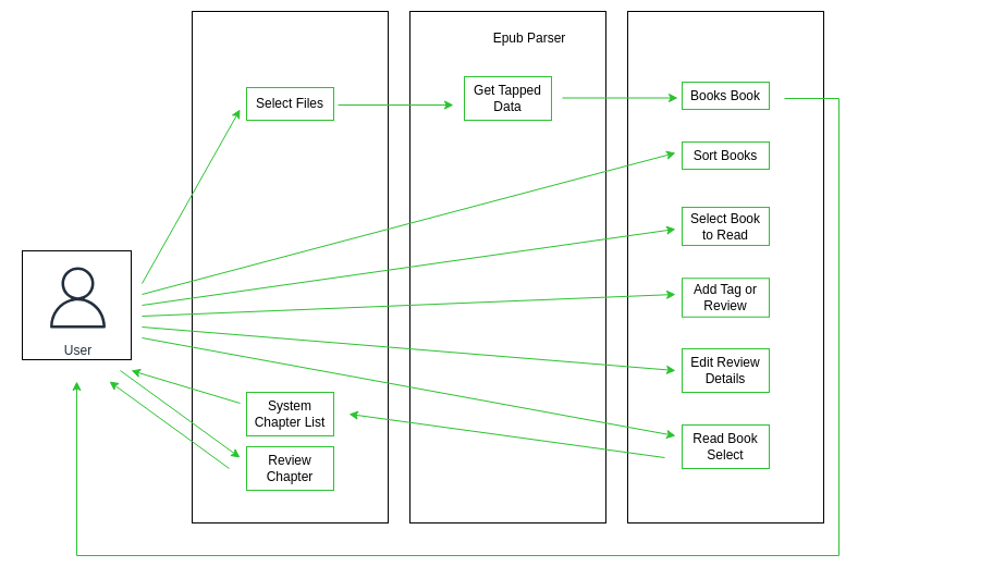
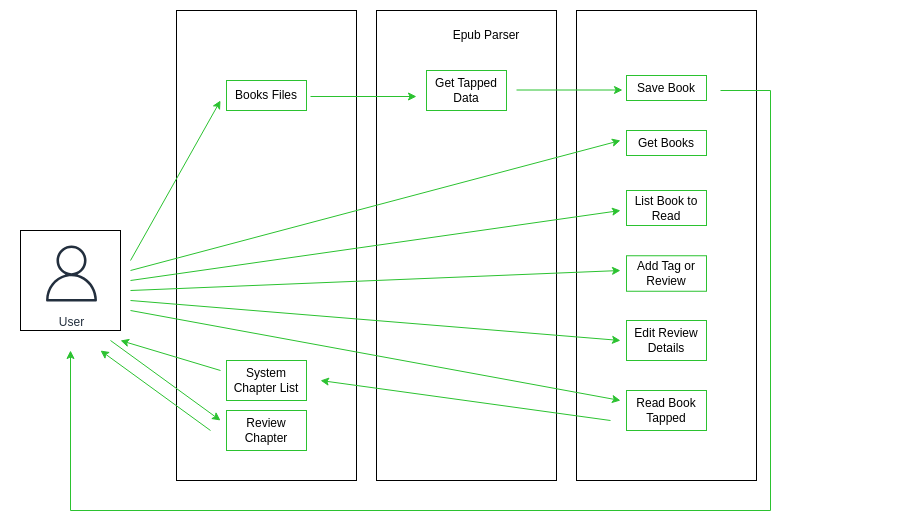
- <mxCell id="12" value="Books Book" style="text;strokeColor=#2BC230;fillColor=none;align=center;verticalAlign=middle;spacingLeft=4;spacingRight=4;overflow=hidden;points=[[0,0.5],[1,0.5]];portConstraint=eastwest;rotatable=0;whiteSpace=wrap;html=1;" vertex="1" parent="1"><mxGeometry x="626" y="75" width="80" height="25" as="geometry" /></mxCell>
+ <mxCell id="12" value="Save Book" style="text;strokeColor=#2BC230;fillColor=none;align=center;verticalAlign=middle;spacingLeft=4;spacingRight=4;overflow=hidden;points=[[0,0.5],[1,0.5]];portConstraint=eastwest;rotatable=0;whiteSpace=wrap;html=1;" vertex="1" parent="1"><mxGeometry x="626" y="75" width="80" height="25" as="geometry" /></mxCell>
- <mxCell id="8" value="Select Files" style="text;strokeColor=#2BC230;fillColor=none;align=center;verticalAlign=middle;spacingLeft=4;spacingRight=4;overflow=hidden;points=[[0,0.5],[1,0.5]];portConstraint=eastwest;rotatable=0;whiteSpace=wrap;html=1;" vertex="1" parent="1"><mxGeometry x="226" y="80" width="80" height="30" as="geometry" /></mxCell>
+ <mxCell id="8" value="Books Files" style="text;strokeColor=#2BC230;fillColor=none;align=center;verticalAlign=middle;spacingLeft=4;spacingRight=4;overflow=hidden;points=[[0,0.5],[1,0.5]];portConstraint=eastwest;rotatable=0;whiteSpace=wrap;html=1;" vertex="1" parent="1"><mxGeometry x="226" y="80" width="80" height="30" as="geometry" /></mxCell>
- <mxCell id="13" value="Sort Books" style="text;strokeColor=#2BC230;fillColor=none;align=center;verticalAlign=middle;spacingLeft=4;spacingRight=4;overflow=hidden;points=[[0,0.5],[1,0.5]];portConstraint=eastwest;rotatable=0;whiteSpace=wrap;html=1;" vertex="1" parent="1"><mxGeometry x="626" y="130" width="80" height="25" as="geometry" /></mxCell>
+ <mxCell id="13" value="Get Books" style="text;strokeColor=#2BC230;fillColor=none;align=center;verticalAlign=middle;spacingLeft=4;spacingRight=4;overflow=hidden;points=[[0,0.5],[1,0.5]];portConstraint=eastwest;rotatable=0;whiteSpace=wrap;html=1;" vertex="1" parent="1"><mxGeometry x="626" y="130" width="80" height="25" as="geometry" /></mxCell>
- <mxCell id="14" value="Select Book to Read" style="text;strokeColor=#2BC230;fillColor=none;align=center;verticalAlign=middle;spacingLeft=4;spacingRight=4;overflow=hidden;points=[[0,0.5],[1,0.5]];portConstraint=eastwest;rotatable=0;whiteSpace=wrap;html=1;" vertex="1" parent="1"><mxGeometry x="626" y="190" width="80" height="35" as="geometry" /></mxCell>
+ <mxCell id="14" value="List Book to Read" style="text;strokeColor=#2BC230;fillColor=none;align=center;verticalAlign=middle;spacingLeft=4;spacingRight=4;overflow=hidden;points=[[0,0.5],[1,0.5]];portConstraint=eastwest;rotatable=0;whiteSpace=wrap;html=1;" vertex="1" parent="1"><mxGeometry x="626" y="190" width="80" height="35" as="geometry" /></mxCell>
- <mxCell id="17" value="Read Book Select" style="text;strokeColor=#2BC230;fillColor=none;align=center;verticalAlign=middle;spacingLeft=4;spacingRight=4;overflow=hidden;points=[[0,0.5],[1,0.5]];portConstraint=eastwest;rotatable=0;whiteSpace=wrap;html=1;" vertex="1" parent="1"><mxGeometry x="626" y="390" width="80" height="40" as="geometry" /></mxCell>
+ <mxCell id="17" value="Read Book Tapped" style="text;strokeColor=#2BC230;fillColor=none;align=center;verticalAlign=middle;spacingLeft=4;spacingRight=4;overflow=hidden;points=[[0,0.5],[1,0.5]];portConstraint=eastwest;rotatable=0;whiteSpace=wrap;html=1;" vertex="1" parent="1"><mxGeometry x="626" y="390" width="80" height="40" as="geometry" /></mxCell>
